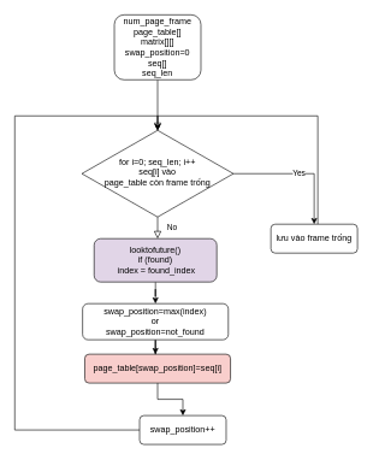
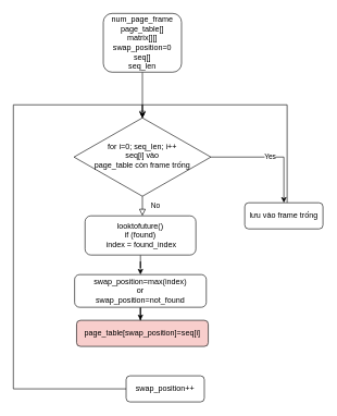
- <mxCell id="10" value="looktofuture()&lt;br&gt;if (found)&lt;br&gt;&amp;nbsp;index = found_index" style="rounded=1;whiteSpace=wrap;html=1;fontSize=12;glass=0;strokeWidth=1;shadow=0;fillColor=#e1d5e7;" vertex="1" parent="1"><mxGeometry x="130" y="330" width="170" height="60" as="geometry" /></mxCell>
+ <mxCell id="10" value="looktofuture()&lt;br&gt;if (found)&lt;br&gt;&amp;nbsp;index = found_index" style="rounded=1;whiteSpace=wrap;html=1;fontSize=12;glass=0;strokeWidth=1;shadow=0;" vertex="1" parent="1"><mxGeometry x="130" y="330" width="170" height="60" as="geometry" /></mxCell>
- <mxCell id="11" style="edgeStyle=orthogonalEdgeStyle;rounded=0;orthogonalLoop=1;jettySize=auto;html=1;entryX=0.5;entryY=0;entryDx=0;entryDy=0;" edge="1" parent="1" source="12" target="14"><mxGeometry relative="1" as="geometry" /></mxCell>
